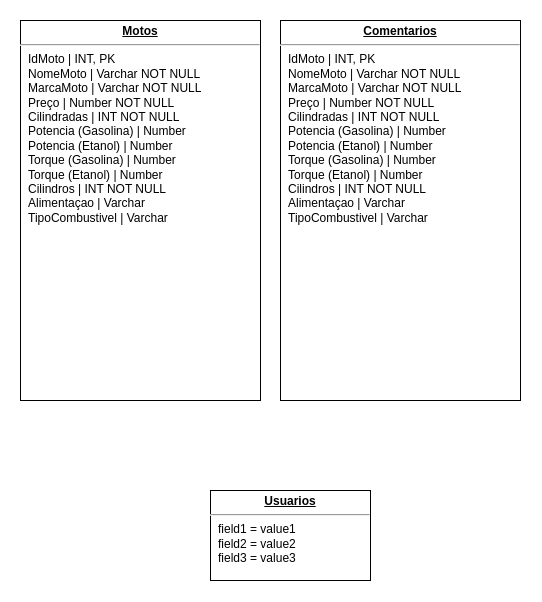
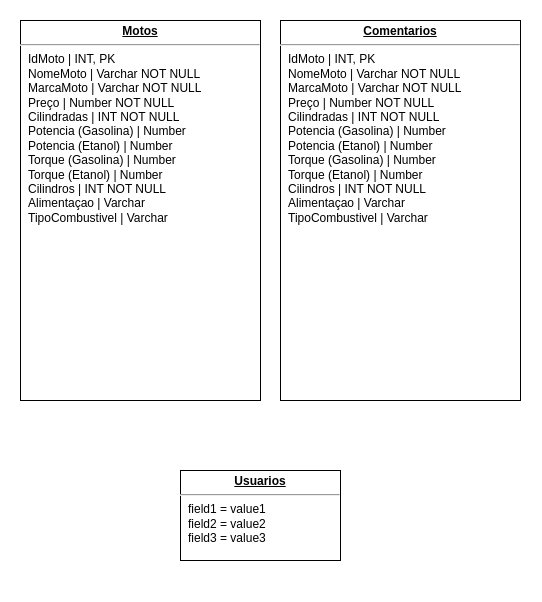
- <mxCell id="4" value="&lt;p style=&quot;margin:0px;margin-top:4px;text-align:center;text-decoration:underline;&quot;&gt;&lt;b&gt;Usuarios&lt;/b&gt;&lt;/p&gt;&lt;hr&gt;&lt;p style=&quot;margin:0px;margin-left:8px;&quot;&gt;field1 = value1&lt;br&gt;field2 = value2&lt;br&gt;field3 = value3&lt;/p&gt;" style="verticalAlign=top;align=left;overflow=fill;fontSize=12;fontFamily=Helvetica;html=1;whiteSpace=wrap;" vertex="1" parent="1"><mxGeometry x="210" y="490" width="160" height="90" as="geometry" /></mxCell>
+ <mxCell id="4" value="&lt;p style=&quot;margin:0px;margin-top:4px;text-align:center;text-decoration:underline;&quot;&gt;&lt;b&gt;Usuarios&lt;/b&gt;&lt;/p&gt;&lt;hr&gt;&lt;p style=&quot;margin:0px;margin-left:8px;&quot;&gt;field1 = value1&lt;br&gt;field2 = value2&lt;br&gt;field3 = value3&lt;/p&gt;" style="verticalAlign=top;align=left;overflow=fill;fontSize=12;fontFamily=Helvetica;html=1;whiteSpace=wrap;" vertex="1" parent="1"><mxGeometry x="180" y="470" width="160" height="90" as="geometry" /></mxCell>
